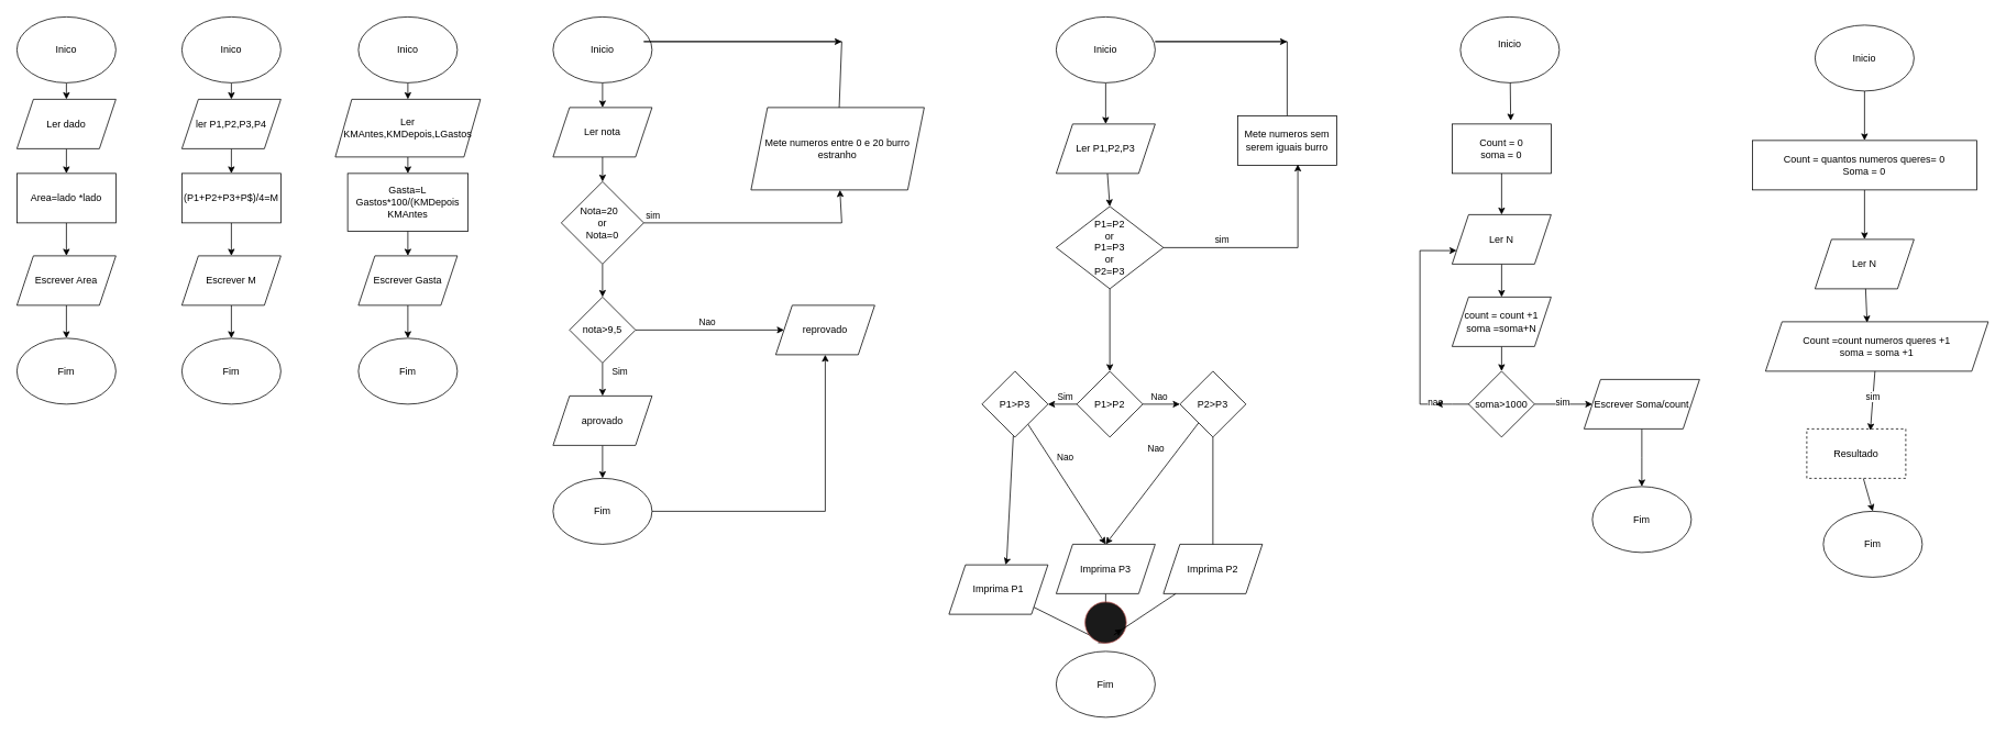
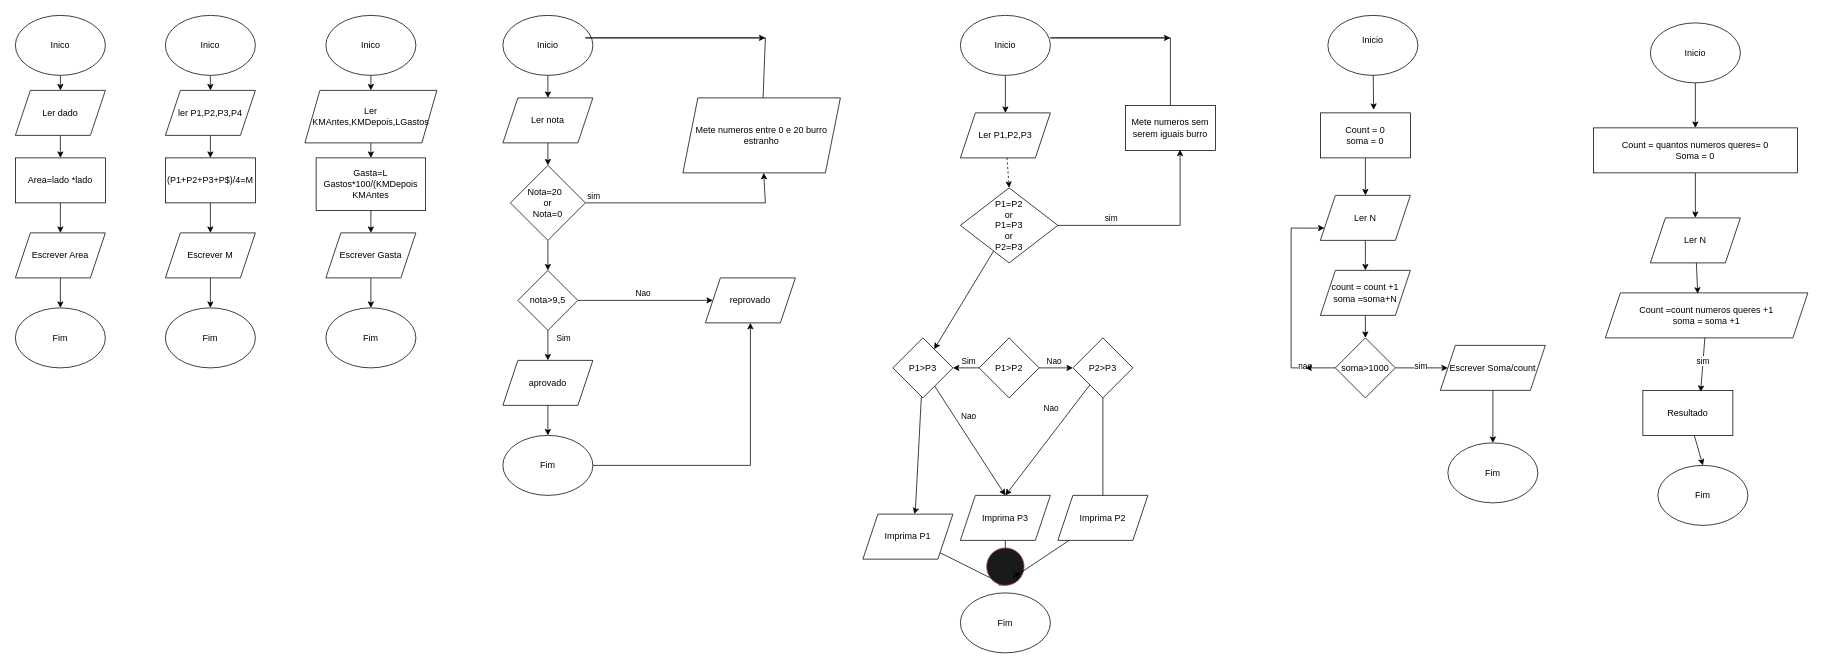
- <mxCell id="51" style="edgeStyle=none;rounded=0;orthogonalLoop=1;jettySize=auto;html=1;entryX=0.5;entryY=0;entryDx=0;entryDy=0;" parent="1" source="52" target="54" edge="1"><mxGeometry relative="1" as="geometry" /></mxCell>
+ <mxCell id="51" style="edgeStyle=none;rounded=0;orthogonalLoop=1;jettySize=auto;html=1;entryX=0.5;entryY=0;entryDx=0;entryDy=0;dashed=1;" parent="1" source="52" target="54" edge="1"><mxGeometry relative="1" as="geometry" /></mxCell>
- <mxCell id="53" style="edgeStyle=none;rounded=0;orthogonalLoop=1;jettySize=auto;html=1;" parent="1" source="54" target="63" edge="1"><mxGeometry relative="1" as="geometry"><mxPoint x="1345" y="490" as="targetPoint" /></mxGeometry></mxCell>
+ <mxCell id="53" style="edgeStyle=none;rounded=0;orthogonalLoop=1;jettySize=auto;html=1;" parent="1" source="54" target="67" edge="1"><mxGeometry relative="1" as="geometry"><mxPoint x="1345" y="490" as="targetPoint" /></mxGeometry></mxCell>
- <mxCell id="104" value="Resultado" style="rounded=0;whiteSpace=wrap;html=1;dashed=1;" vertex="1" parent="1"><mxGeometry x="2190" y="520" width="120" height="60" as="geometry" /></mxCell>
+ <mxCell id="104" value="Resultado" style="rounded=0;whiteSpace=wrap;html=1;" vertex="1" parent="1"><mxGeometry x="2190" y="520" width="120" height="60" as="geometry" /></mxCell>
